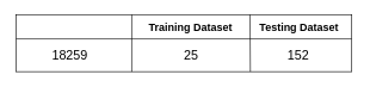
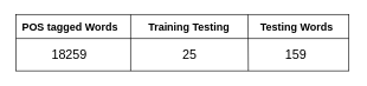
+ <mxCell id="4" value="&lt;b&gt;&lt;font style=&quot;font-size: 15px&quot;&gt;POS tagged Words&lt;/font&gt;&lt;/b&gt;" style="text;html=1;strokeColor=none;fillColor=none;align=center;verticalAlign=middle;whiteSpace=wrap;rounded=0;" vertex="1" parent="1"><mxGeometry x="21" y="28" width="153" height="20" as="geometry" /></mxCell>
- <mxCell id="5" value="&lt;b&gt;&lt;font style=&quot;font-size: 15px&quot;&gt;Training Dataset&lt;/font&gt;&lt;/b&gt;" style="text;html=1;strokeColor=none;fillColor=none;align=center;verticalAlign=middle;whiteSpace=wrap;rounded=0;" vertex="1" parent="1"><mxGeometry x="189" y="28" width="153" height="20" as="geometry" /></mxCell>
+ <mxCell id="5" value="&lt;b&gt;&lt;font style=&quot;font-size: 15px&quot;&gt;Training Testing&lt;/font&gt;&lt;/b&gt;" style="text;html=1;strokeColor=none;fillColor=none;align=center;verticalAlign=middle;whiteSpace=wrap;rounded=0;" vertex="1" parent="1"><mxGeometry x="189" y="28" width="153" height="20" as="geometry" /></mxCell>
- <mxCell id="6" value="&lt;b&gt;&lt;font style=&quot;font-size: 15px&quot;&gt;Testing Dataset&lt;/font&gt;&lt;/b&gt;" style="text;html=1;strokeColor=none;fillColor=none;align=center;verticalAlign=middle;whiteSpace=wrap;rounded=0;" vertex="1" parent="1"><mxGeometry x="341" y="28" width="153" height="20" as="geometry" /></mxCell>
+ <mxCell id="6" value="&lt;b&gt;&lt;font style=&quot;font-size: 15px&quot;&gt;Testing Words&lt;/font&gt;&lt;/b&gt;" style="text;html=1;strokeColor=none;fillColor=none;align=center;verticalAlign=middle;whiteSpace=wrap;rounded=0;" vertex="1" parent="1"><mxGeometry x="341" y="28" width="153" height="20" as="geometry" /></mxCell>
- <mxCell id="9" value="&lt;span style=&quot;font-weight: normal; font-size: 18px;&quot;&gt;&lt;font style=&quot;font-size: 18px;&quot;&gt;152&lt;/font&gt;&lt;/span&gt;" style="text;html=1;strokeColor=none;fillColor=none;align=center;verticalAlign=middle;whiteSpace=wrap;rounded=0;fontStyle=1;fontSize=18;" vertex="1" parent="1"><mxGeometry x="340" y="67" width="153" height="20" as="geometry" /></mxCell>
+ <mxCell id="9" value="&lt;span style=&quot;font-weight: normal; font-size: 18px;&quot;&gt;&lt;font style=&quot;font-size: 18px;&quot;&gt;159&lt;/font&gt;&lt;/span&gt;" style="text;html=1;strokeColor=none;fillColor=none;align=center;verticalAlign=middle;whiteSpace=wrap;rounded=0;fontStyle=1;fontSize=18;" vertex="1" parent="1"><mxGeometry x="340" y="67" width="153" height="20" as="geometry" /></mxCell>
